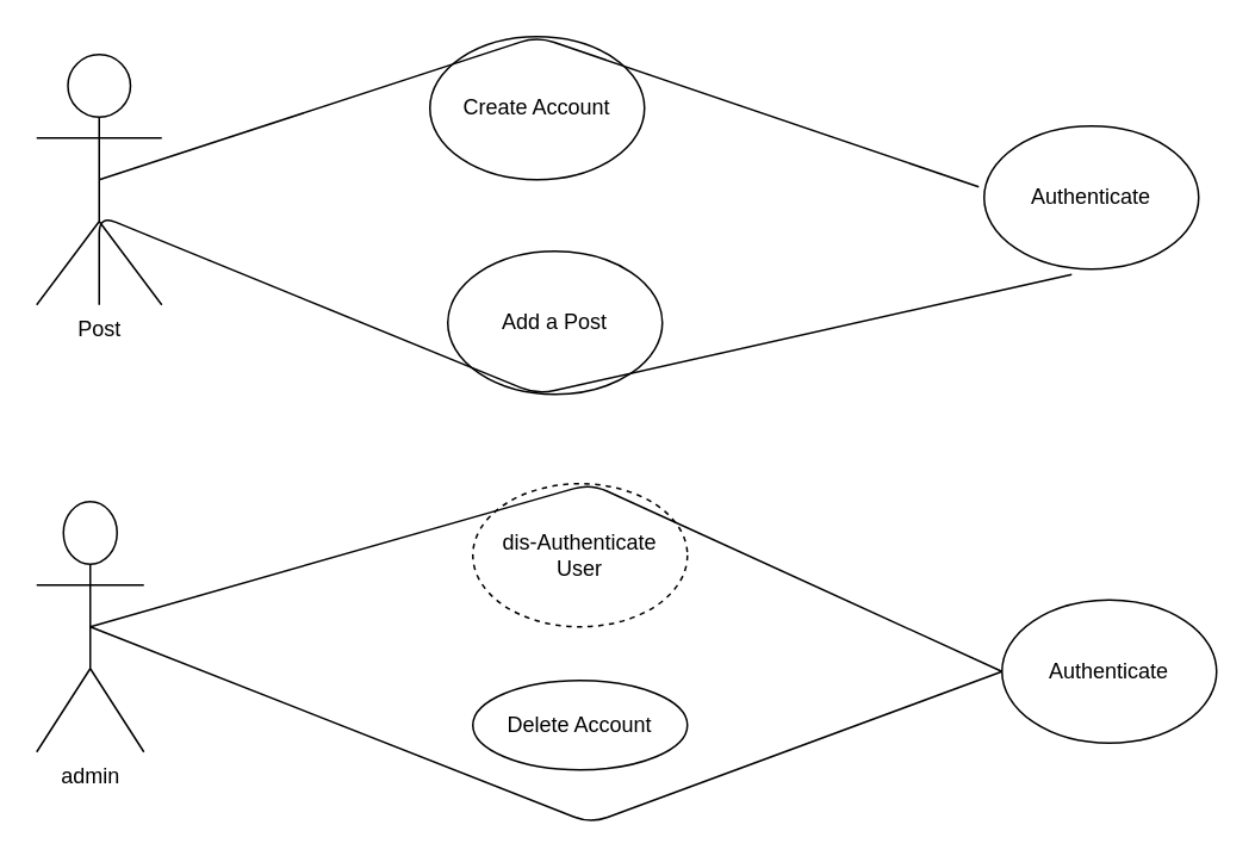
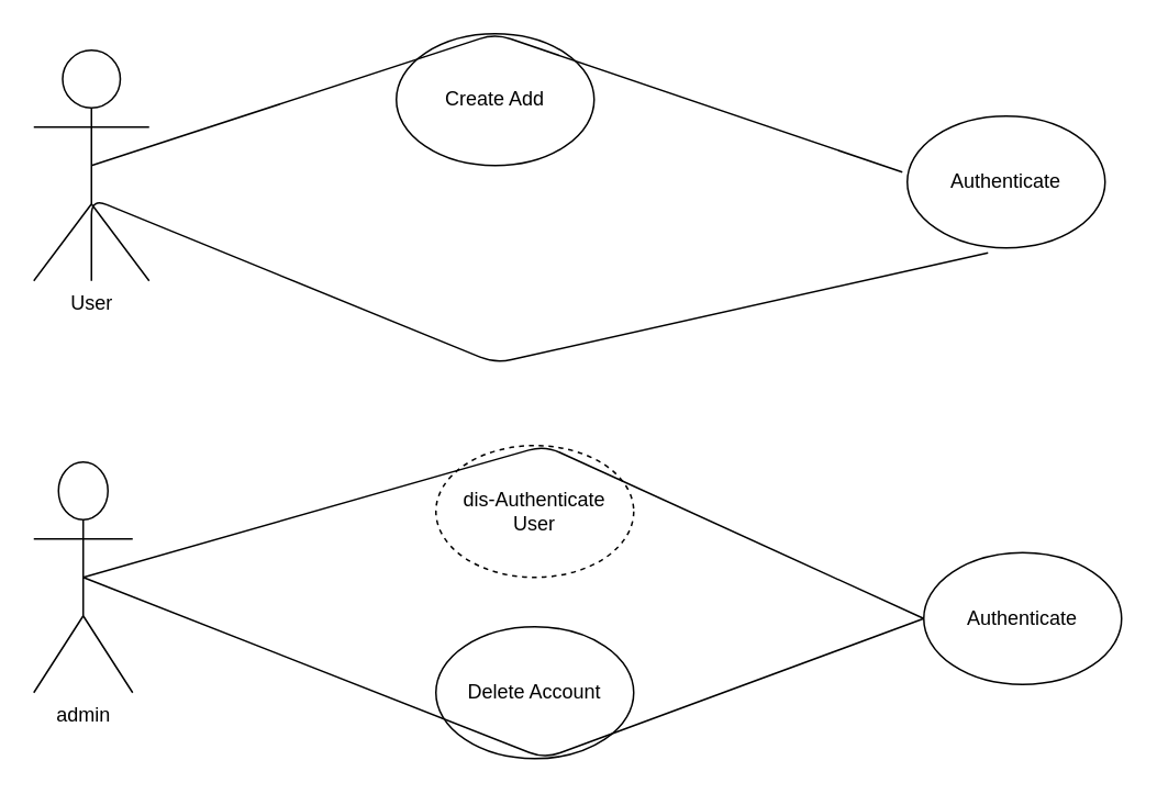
- <mxCell id="4" value="Create Account" style="ellipse;whiteSpace=wrap;html=1;" vertex="1" parent="1"><mxGeometry x="240" y="20" width="120" height="80" as="geometry" /></mxCell>
+ <mxCell id="4" value="Create Add" style="ellipse;whiteSpace=wrap;html=1;" vertex="1" parent="1"><mxGeometry x="240" y="20" width="120" height="80" as="geometry" /></mxCell>
- <mxCell id="5" value="Add a Post" style="ellipse;whiteSpace=wrap;html=1;" vertex="1" parent="1"><mxGeometry x="250" y="140" width="120" height="80" as="geometry" /></mxCell>
- <mxCell id="2" value="Post" style="shape=umlActor;verticalLabelPosition=bottom;verticalAlign=top;html=1;outlineConnect=0;" vertex="1" parent="1"><mxGeometry x="20" y="30" width="70" height="140" as="geometry" /></mxCell>
+ <mxCell id="2" value="User" style="shape=umlActor;verticalLabelPosition=bottom;verticalAlign=top;html=1;outlineConnect=0;" vertex="1" parent="1"><mxGeometry x="20" y="30" width="70" height="140" as="geometry" /></mxCell>
- <mxCell id="8" value="Delete Account" style="ellipse;whiteSpace=wrap;html=1;" vertex="1" parent="1"><mxGeometry x="264" y="380" width="120" height="50" as="geometry" /></mxCell>
+ <mxCell id="8" value="Delete Account" style="ellipse;whiteSpace=wrap;html=1;" vertex="1" parent="1"><mxGeometry x="264" y="380" width="120" height="80" as="geometry" /></mxCell>
